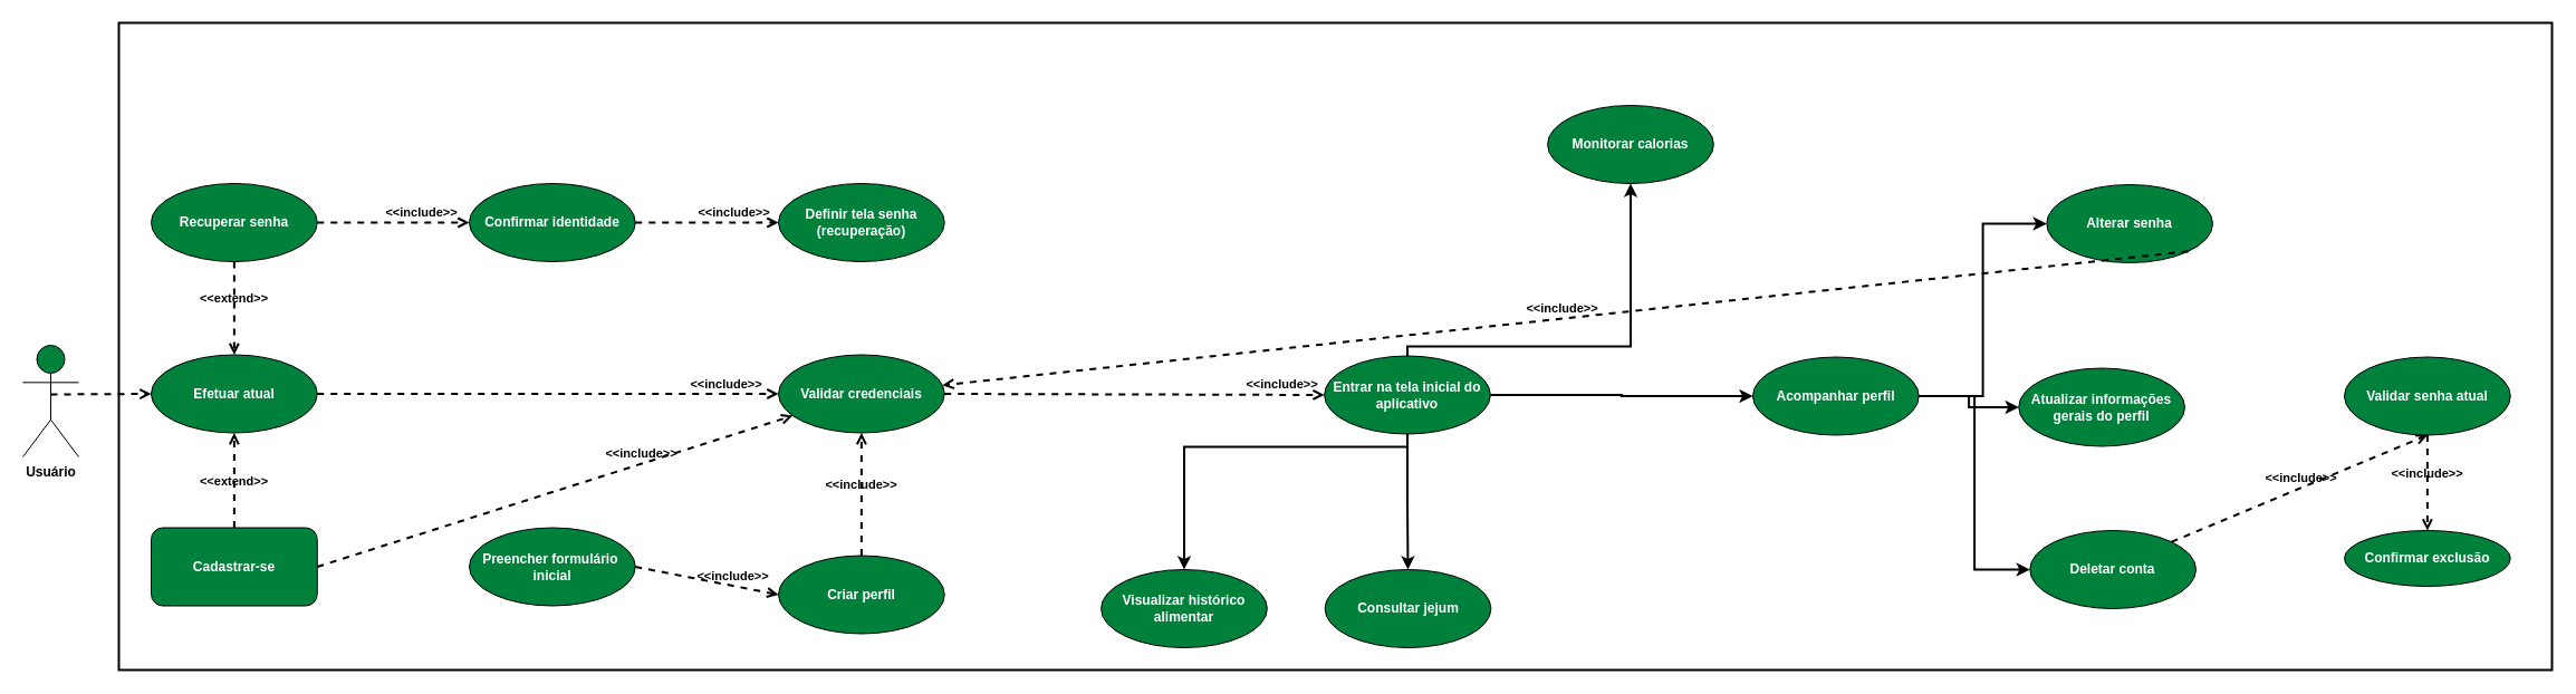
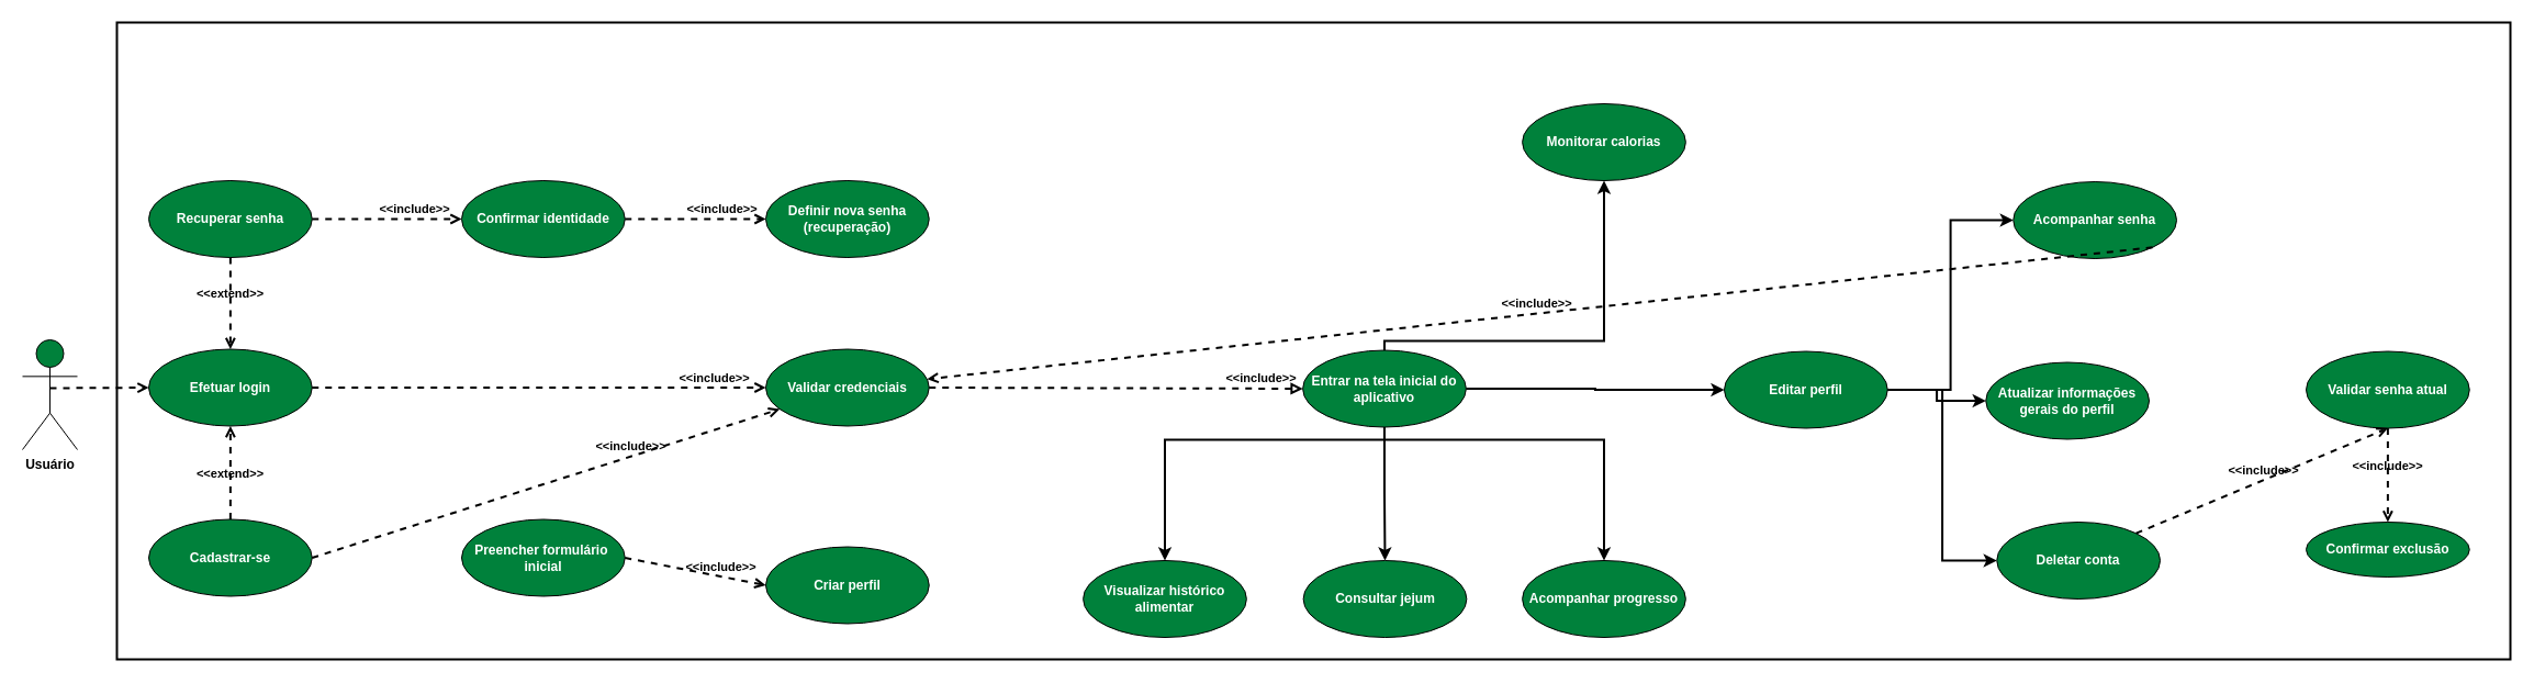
- <mxCell id="36" value="Definir tela senha (recuperação)" style="ellipse;whiteSpace=wrap;html=1;strokeColor=light-dark(#000000,#000000);fontColor=light-dark(#FFFFFF,#FFFFFF);fontStyle=1;fillColor=light-dark(#00813B,#00813B);" parent="1" vertex="1"><mxGeometry x="697" y="164" width="148.75" height="70" as="geometry" /></mxCell>
+ <mxCell id="36" value="Definir nova senha (recuperação)" style="ellipse;whiteSpace=wrap;html=1;strokeColor=light-dark(#000000,#000000);fontColor=light-dark(#FFFFFF,#FFFFFF);fontStyle=1;fillColor=light-dark(#00813B,#00813B);" parent="1" vertex="1"><mxGeometry x="697" y="164" width="148.75" height="70" as="geometry" /></mxCell>
- <mxCell id="26" value="Alterar senha" style="ellipse;whiteSpace=wrap;html=1;strokeColor=light-dark(#000000,#000000);fontColor=light-dark(#ffffff, #FFFFFF);fontStyle=1;fillColor=light-dark(#00813B,#00813B);" parent="1" vertex="1"><mxGeometry x="1833.25" y="165" width="148.75" height="70" as="geometry" /></mxCell>
+ <mxCell id="26" value="Acompanhar senha" style="ellipse;whiteSpace=wrap;html=1;strokeColor=light-dark(#000000,#000000);fontColor=light-dark(#ffffff, #FFFFFF);fontStyle=1;fillColor=light-dark(#00813B,#00813B);" parent="1" vertex="1"><mxGeometry x="1833.25" y="165" width="148.75" height="70" as="geometry" /></mxCell>
- <mxCell id="3" value="&lt;span&gt;Efetuar atual&lt;/span&gt;" style="ellipse;whiteSpace=wrap;html=1;strokeColor=light-dark(#000000,#000000);fontColor=light-dark(#FFFFFF,#FFFFFF);fillColor=light-dark(#00813B,#00813B);fontStyle=1" parent="1" vertex="1"><mxGeometry x="135" y="317.5" width="148.75" height="70" as="geometry" /></mxCell>
+ <mxCell id="3" value="&lt;span&gt;Efetuar login&lt;/span&gt;" style="ellipse;whiteSpace=wrap;html=1;strokeColor=light-dark(#000000,#000000);fontColor=light-dark(#FFFFFF,#FFFFFF);fillColor=light-dark(#00813B,#00813B);fontStyle=1" parent="1" vertex="1"><mxGeometry x="135" y="317.5" width="148.75" height="70" as="geometry" /></mxCell>
- <mxCell id="42" value="&lt;font style=&quot;color: light-dark(rgb(0, 0, 0), rgb(4, 4, 4));&quot;&gt;&amp;lt;&amp;lt;include&amp;gt;&amp;gt;&lt;/font&gt;" style="html=1;verticalAlign=bottom;labelBackgroundColor=none;endArrow=open;endFill=0;dashed=1;rounded=0;exitX=1;exitY=0.5;exitDx=0;exitDy=0;entryX=0;entryY=0.5;entryDx=0;entryDy=0;strokeColor=light-dark(#000000,#000000);fontColor=light-dark(#000000,#FFFFFF);fontStyle=1;strokeWidth=2;" parent="1" source="5" target="20" edge="1"><mxGeometry x="0.772" width="160" relative="1" as="geometry"><mxPoint x="910" y="352.91" as="sourcePoint" /><mxPoint x="1323" y="352.91" as="targetPoint" /><mxPoint as="offset" /></mxGeometry></mxCell>
+ <mxCell id="42" value="&lt;font style=&quot;color: light-dark(rgb(0, 0, 0), rgb(4, 4, 4));&quot;&gt;&amp;lt;&amp;lt;include&amp;gt;&amp;gt;&lt;/font&gt;" style="html=1;verticalAlign=bottom;labelBackgroundColor=none;endArrow=block;endFill=0;dashed=1;rounded=0;exitX=1;exitY=0.5;exitDx=0;exitDy=0;entryX=0;entryY=0.5;entryDx=0;entryDy=0;strokeColor=light-dark(#000000,#000000);fontColor=light-dark(#000000,#FFFFFF);fontStyle=1;strokeWidth=2;" parent="1" source="5" target="20" edge="1"><mxGeometry x="0.772" width="160" relative="1" as="geometry"><mxPoint x="910" y="352.91" as="sourcePoint" /><mxPoint x="1323" y="352.91" as="targetPoint" /><mxPoint as="offset" /></mxGeometry></mxCell>
- <mxCell id="24" value="Acompanhar perfil" style="ellipse;whiteSpace=wrap;html=1;strokeColor=light-dark(#000000,#000000);fontColor=light-dark(#FFFFFF,#FFFFFF);fontStyle=1;fillColor=light-dark(#00813B,#00813B);" parent="1" vertex="1"><mxGeometry x="1570" y="319.5" width="148.75" height="70" as="geometry" /></mxCell>
+ <mxCell id="24" value="Editar perfil" style="ellipse;whiteSpace=wrap;html=1;strokeColor=light-dark(#000000,#000000);fontColor=light-dark(#FFFFFF,#FFFFFF);fontStyle=1;fillColor=light-dark(#00813B,#00813B);" parent="1" vertex="1"><mxGeometry x="1570" y="319.5" width="148.75" height="70" as="geometry" /></mxCell>
+ <mxCell id="18" style="edgeStyle=orthogonalEdgeStyle;rounded=0;orthogonalLoop=1;jettySize=auto;html=1;entryX=0.5;entryY=0;entryDx=0;entryDy=0;strokeWidth=2;strokeColor=light-dark(#000000,#000000);" parent="1" source="20" target="12" edge="1"><mxGeometry relative="1" as="geometry"><Array as="points"><mxPoint x="1260.12" y="400" /><mxPoint x="1460.12" y="400" /></Array></mxGeometry></mxCell>
- <mxCell id="10" value="&lt;font style=&quot;color: light-dark(rgb(0, 0, 0), rgb(0, 0, 0));&quot;&gt;&amp;lt;&amp;lt;include&amp;gt;&amp;gt;&lt;/font&gt;" style="html=1;verticalAlign=bottom;labelBackgroundColor=none;endArrow=open;endFill=0;dashed=1;rounded=0;exitX=0.5;exitY=0;exitDx=0;exitDy=0;entryX=0.5;entryY=1;entryDx=0;entryDy=0;strokeColor=light-dark(#000000,#000000);fontColor=light-dark(#000000,#FFFFFF);fontStyle=1;strokeWidth=2;" parent="1" source="9" target="5" edge="1"><mxGeometry x="0.007" width="160" relative="1" as="geometry"><mxPoint x="1890" y="444" as="sourcePoint" /><mxPoint x="1981" y="444" as="targetPoint" /><mxPoint as="offset" /></mxGeometry></mxCell>
- <mxCell id="4" value="Cadastrar-se" style="whiteSpace=wrap;html=1;strokeColor=light-dark(#000000,#000000);fontColor=light-dark(#FFFFFF,#FFFFFF);fontStyle=1;fillColor=light-dark(#00813B,#00813B);rounded=1;" parent="1" vertex="1"><mxGeometry x="135" y="472.5" width="148.75" height="70" as="geometry" /></mxCell>
+ <mxCell id="4" value="Cadastrar-se" style="ellipse;whiteSpace=wrap;html=1;strokeColor=light-dark(#000000,#000000);fontColor=light-dark(#FFFFFF,#FFFFFF);fontStyle=1;fillColor=light-dark(#00813B,#00813B);" parent="1" vertex="1"><mxGeometry x="135" y="472.5" width="148.75" height="70" as="geometry" /></mxCell>
+ <mxCell id="12" value="Acompanhar progresso" style="ellipse;whiteSpace=wrap;html=1;strokeColor=light-dark(#000000,#000000);fontColor=light-dark(#ffffff, #FFFFFF);fontStyle=1;fillColor=light-dark(#00813B,#00813B);" parent="1" vertex="1"><mxGeometry x="1386.12" y="510" width="148.75" height="70" as="geometry" /></mxCell>
